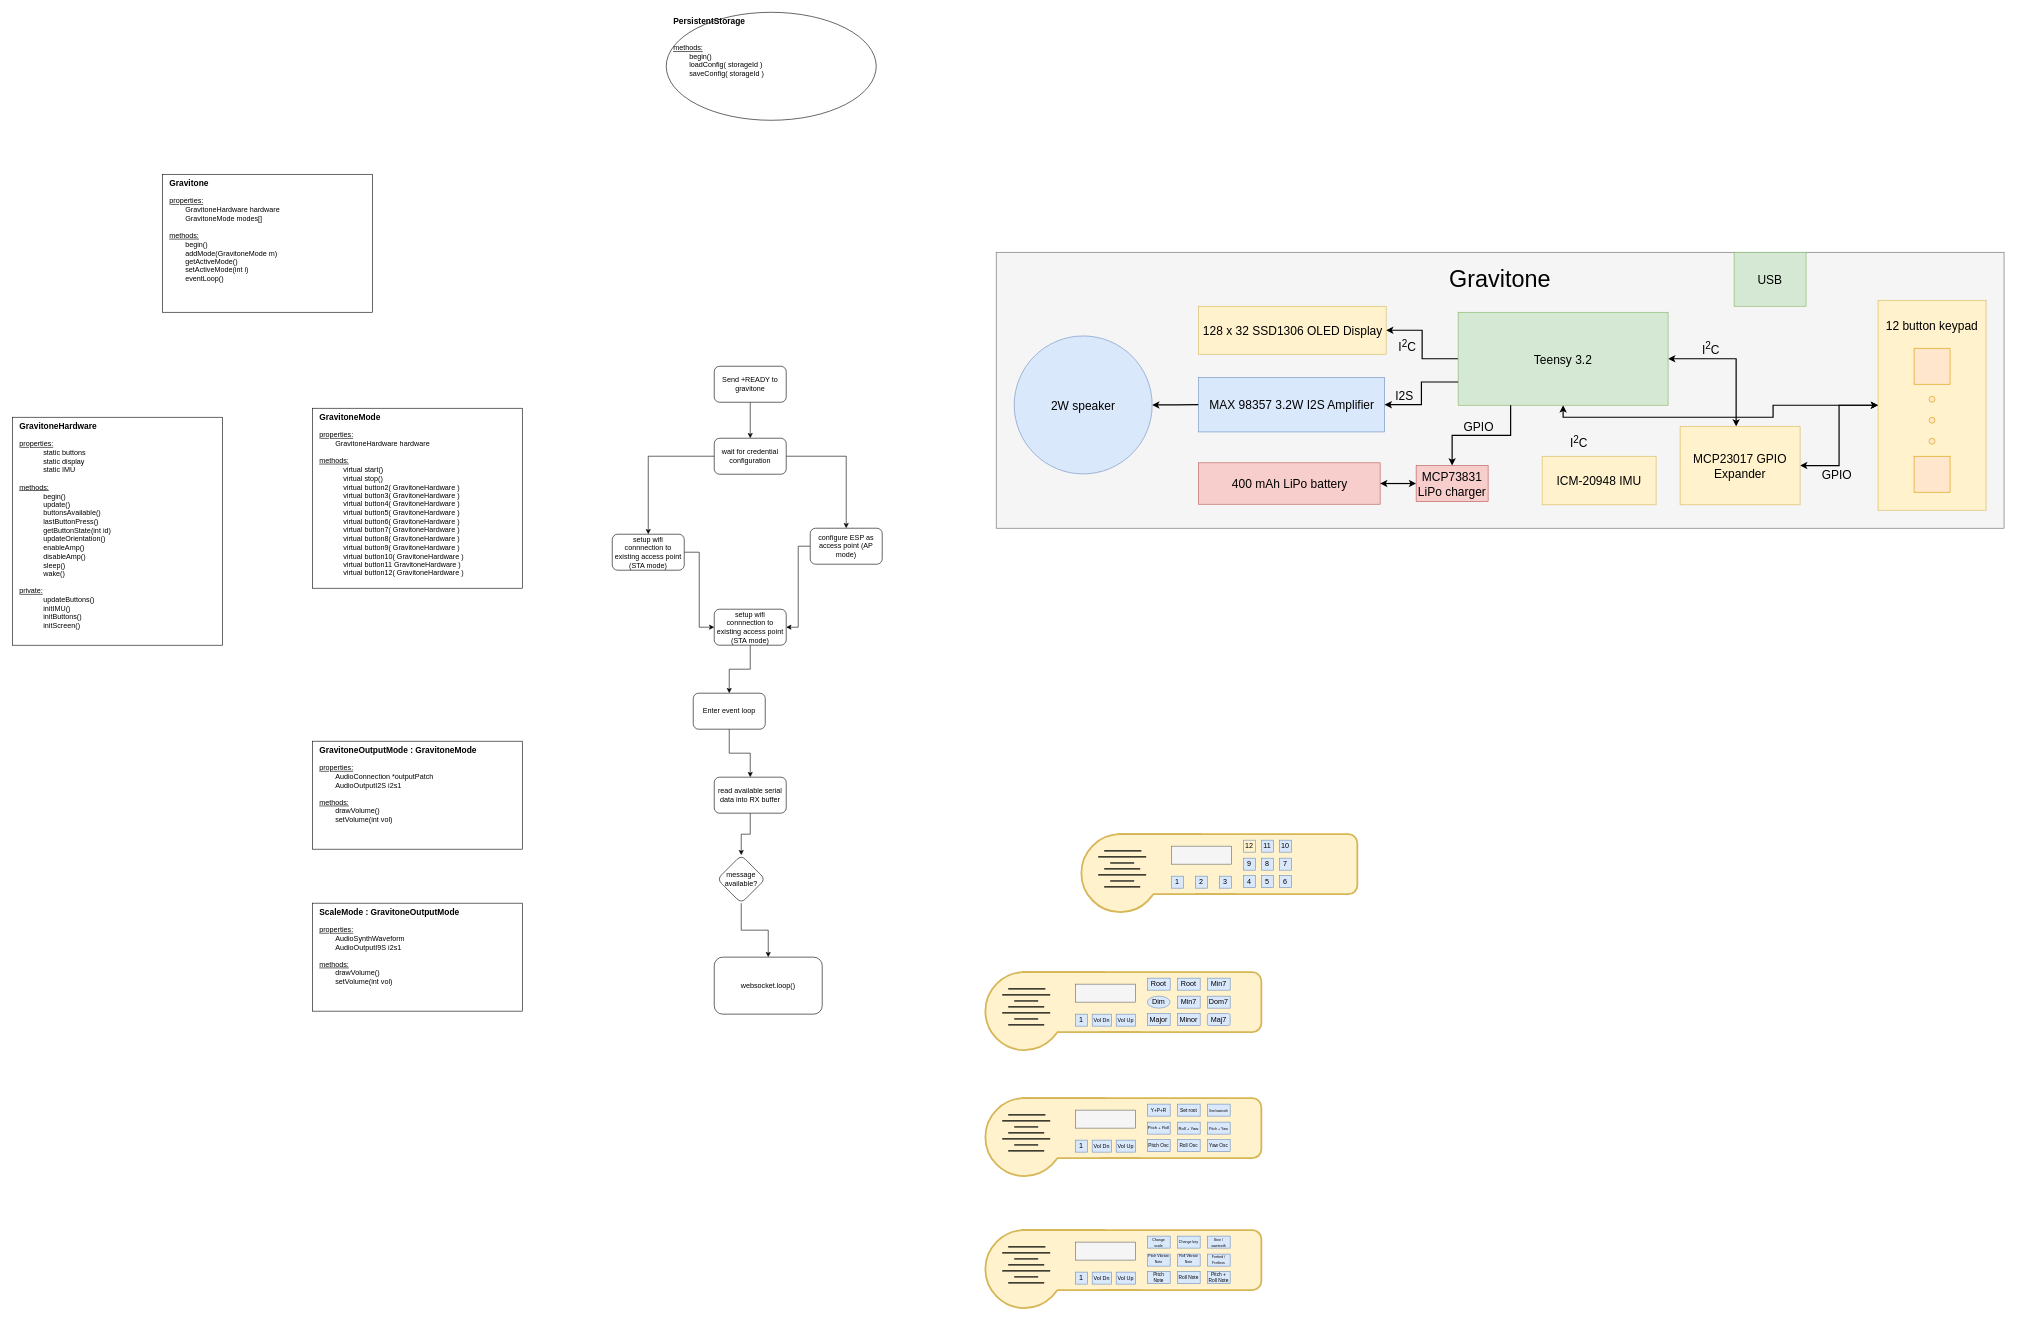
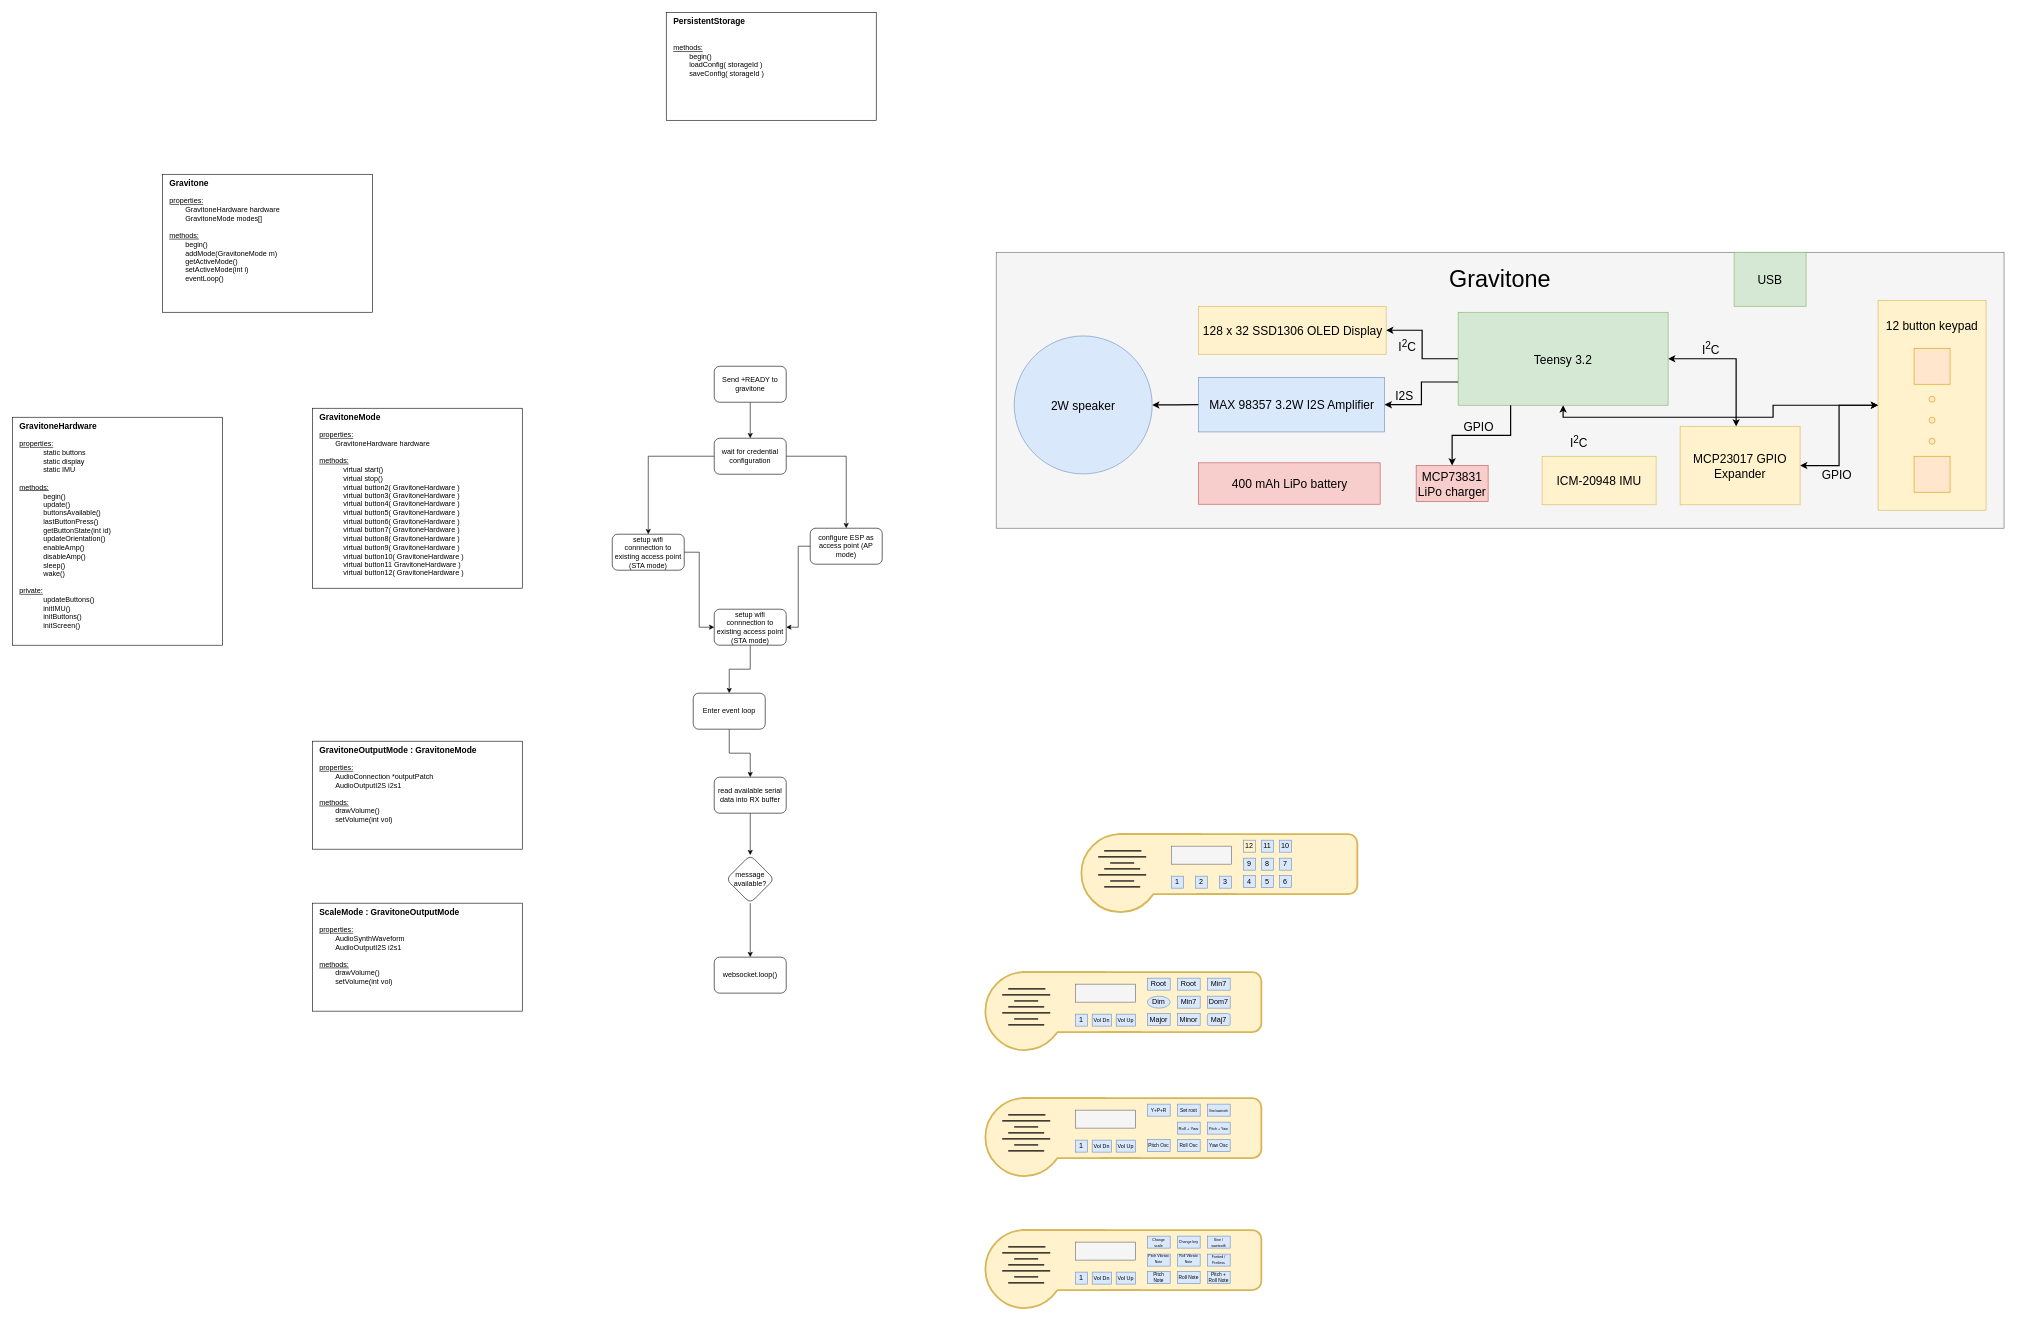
- <mxCell id="3" value="&lt;b style=&quot;font-size: 14px&quot;&gt;PersistentStorage&lt;br&gt;&lt;/b&gt;&lt;br&gt;&lt;blockquote style=&quot;margin: 0 0 0 40px ; border: none ; padding: 0px&quot;&gt;&lt;/blockquote&gt;&lt;br&gt;&lt;u&gt;methods:&lt;/u&gt;&lt;b&gt;&lt;br&gt;&lt;/b&gt;&lt;span style=&quot;white-space: pre&quot;&gt;&#09;&lt;/span&gt;begin()&lt;br&gt;&amp;nbsp; &amp;nbsp;&lt;span style=&quot;white-space: pre&quot;&gt;&#09;&lt;/span&gt;loadConfig( storageId )&lt;br&gt;&lt;span style=&quot;white-space: pre&quot;&gt;&#09;&lt;/span&gt;saveConfig( storageId )" style="ellipse;whiteSpace=wrap;html=1;align=left;verticalAlign=top;spacingLeft=10;" parent="1" vertex="1"><mxGeometry x="1110" y="20" width="350" height="180" as="geometry" /></mxCell>
+ <mxCell id="3" value="&lt;b style=&quot;font-size: 14px&quot;&gt;PersistentStorage&lt;br&gt;&lt;/b&gt;&lt;br&gt;&lt;blockquote style=&quot;margin: 0 0 0 40px ; border: none ; padding: 0px&quot;&gt;&lt;/blockquote&gt;&lt;br&gt;&lt;u&gt;methods:&lt;/u&gt;&lt;b&gt;&lt;br&gt;&lt;/b&gt;&lt;span style=&quot;white-space: pre&quot;&gt;&#09;&lt;/span&gt;begin()&lt;br&gt;&amp;nbsp; &amp;nbsp;&lt;span style=&quot;white-space: pre&quot;&gt;&#09;&lt;/span&gt;loadConfig( storageId )&lt;br&gt;&lt;span style=&quot;white-space: pre&quot;&gt;&#09;&lt;/span&gt;saveConfig( storageId )" style="rounded=0;whiteSpace=wrap;html=1;align=left;verticalAlign=top;spacingLeft=10;" parent="1" vertex="1"><mxGeometry x="1110" y="20" width="350" height="180" as="geometry" /></mxCell>
- <mxCell id="54" value="" style="edgeStyle=orthogonalEdgeStyle;rounded=0;orthogonalLoop=1;jettySize=auto;html=1;fontSize=20;startArrow=classic;startFill=1;endArrow=classic;endFill=1;strokeWidth=2;" parent="1" source="55" target="51" edge="1"><mxGeometry relative="1" as="geometry" /></mxCell>
- <mxCell id="23" value="message available?" style="rhombus;whiteSpace=wrap;html=1;rounded=1;" parent="1" vertex="1"><mxGeometry x="1195" y="1425" width="80" height="80" as="geometry" /></mxCell>
+ <mxCell id="23" value="message available?" style="rhombus;whiteSpace=wrap;html=1;rounded=1;" parent="1" vertex="1"><mxGeometry x="1210" y="1425" width="80" height="80" as="geometry" /></mxCell>
- <mxCell id="25" value="&lt;b style=&quot;font-size: 14px&quot;&gt;ScaleMode : GravitoneOutputMode&lt;br&gt;&lt;/b&gt;&lt;br&gt;&lt;u&gt;properties:&lt;br&gt;&lt;/u&gt;&lt;span style=&quot;white-space: pre&quot;&gt;&#09;&lt;/span&gt;AudioSynthWaveform&amp;nbsp;&lt;br&gt;&lt;span style=&quot;white-space: pre&quot;&gt;&#09;&lt;/span&gt;AudioOutputI9S i2s1&lt;br&gt;&lt;blockquote style=&quot;margin: 0 0 0 40px ; border: none ; padding: 0px&quot;&gt;&lt;/blockquote&gt;&lt;br&gt;&lt;u&gt;methods:&lt;br&gt;&lt;/u&gt;&lt;span style=&quot;font-weight: bold ; white-space: pre&quot;&gt;&#09;&lt;/span&gt;drawVolume()&lt;br&gt;&lt;span style=&quot;white-space: pre&quot;&gt;&#09;&lt;/span&gt;setVolume(int vol)" style="rounded=0;whiteSpace=wrap;html=1;align=left;verticalAlign=top;spacingLeft=10;" parent="1" vertex="1"><mxGeometry x="520" y="1505" width="350" height="180" as="geometry" /></mxCell>
+ <mxCell id="25" value="&lt;b style=&quot;font-size: 14px&quot;&gt;ScaleMode : GravitoneOutputMode&lt;br&gt;&lt;/b&gt;&lt;br&gt;&lt;u&gt;properties:&lt;br&gt;&lt;/u&gt;&lt;span style=&quot;white-space: pre&quot;&gt;&#09;&lt;/span&gt;AudioSynthWaveform&amp;nbsp;&lt;br&gt;&lt;span style=&quot;white-space: pre&quot;&gt;&#09;&lt;/span&gt;AudioOutputI2S i2s1&lt;br&gt;&lt;blockquote style=&quot;margin: 0 0 0 40px ; border: none ; padding: 0px&quot;&gt;&lt;/blockquote&gt;&lt;br&gt;&lt;u&gt;methods:&lt;br&gt;&lt;/u&gt;&lt;span style=&quot;font-weight: bold ; white-space: pre&quot;&gt;&#09;&lt;/span&gt;drawVolume()&lt;br&gt;&lt;span style=&quot;white-space: pre&quot;&gt;&#09;&lt;/span&gt;setVolume(int vol)" style="rounded=0;whiteSpace=wrap;html=1;align=left;verticalAlign=top;spacingLeft=10;" parent="1" vertex="1"><mxGeometry x="520" y="1505" width="350" height="180" as="geometry" /></mxCell>
- <mxCell id="24" value="websocket.loop()" style="whiteSpace=wrap;html=1;rounded=1;" parent="1" vertex="1"><mxGeometry x="1190" y="1595" width="180" height="95" as="geometry" /></mxCell>
+ <mxCell id="24" value="websocket.loop()" style="whiteSpace=wrap;html=1;rounded=1;" parent="1" vertex="1"><mxGeometry x="1190" y="1595" width="120" height="60" as="geometry" /></mxCell>
- <mxCell id="115" value="Pitch + Roll" style="rounded=0;whiteSpace=wrap;html=1;fillColor=#dae8fc;strokeColor=#6c8ebf;fontSize=7;" vertex="1" parent="1"><mxGeometry x="1912" y="1870" width="38" height="20" as="geometry" /></mxCell>
